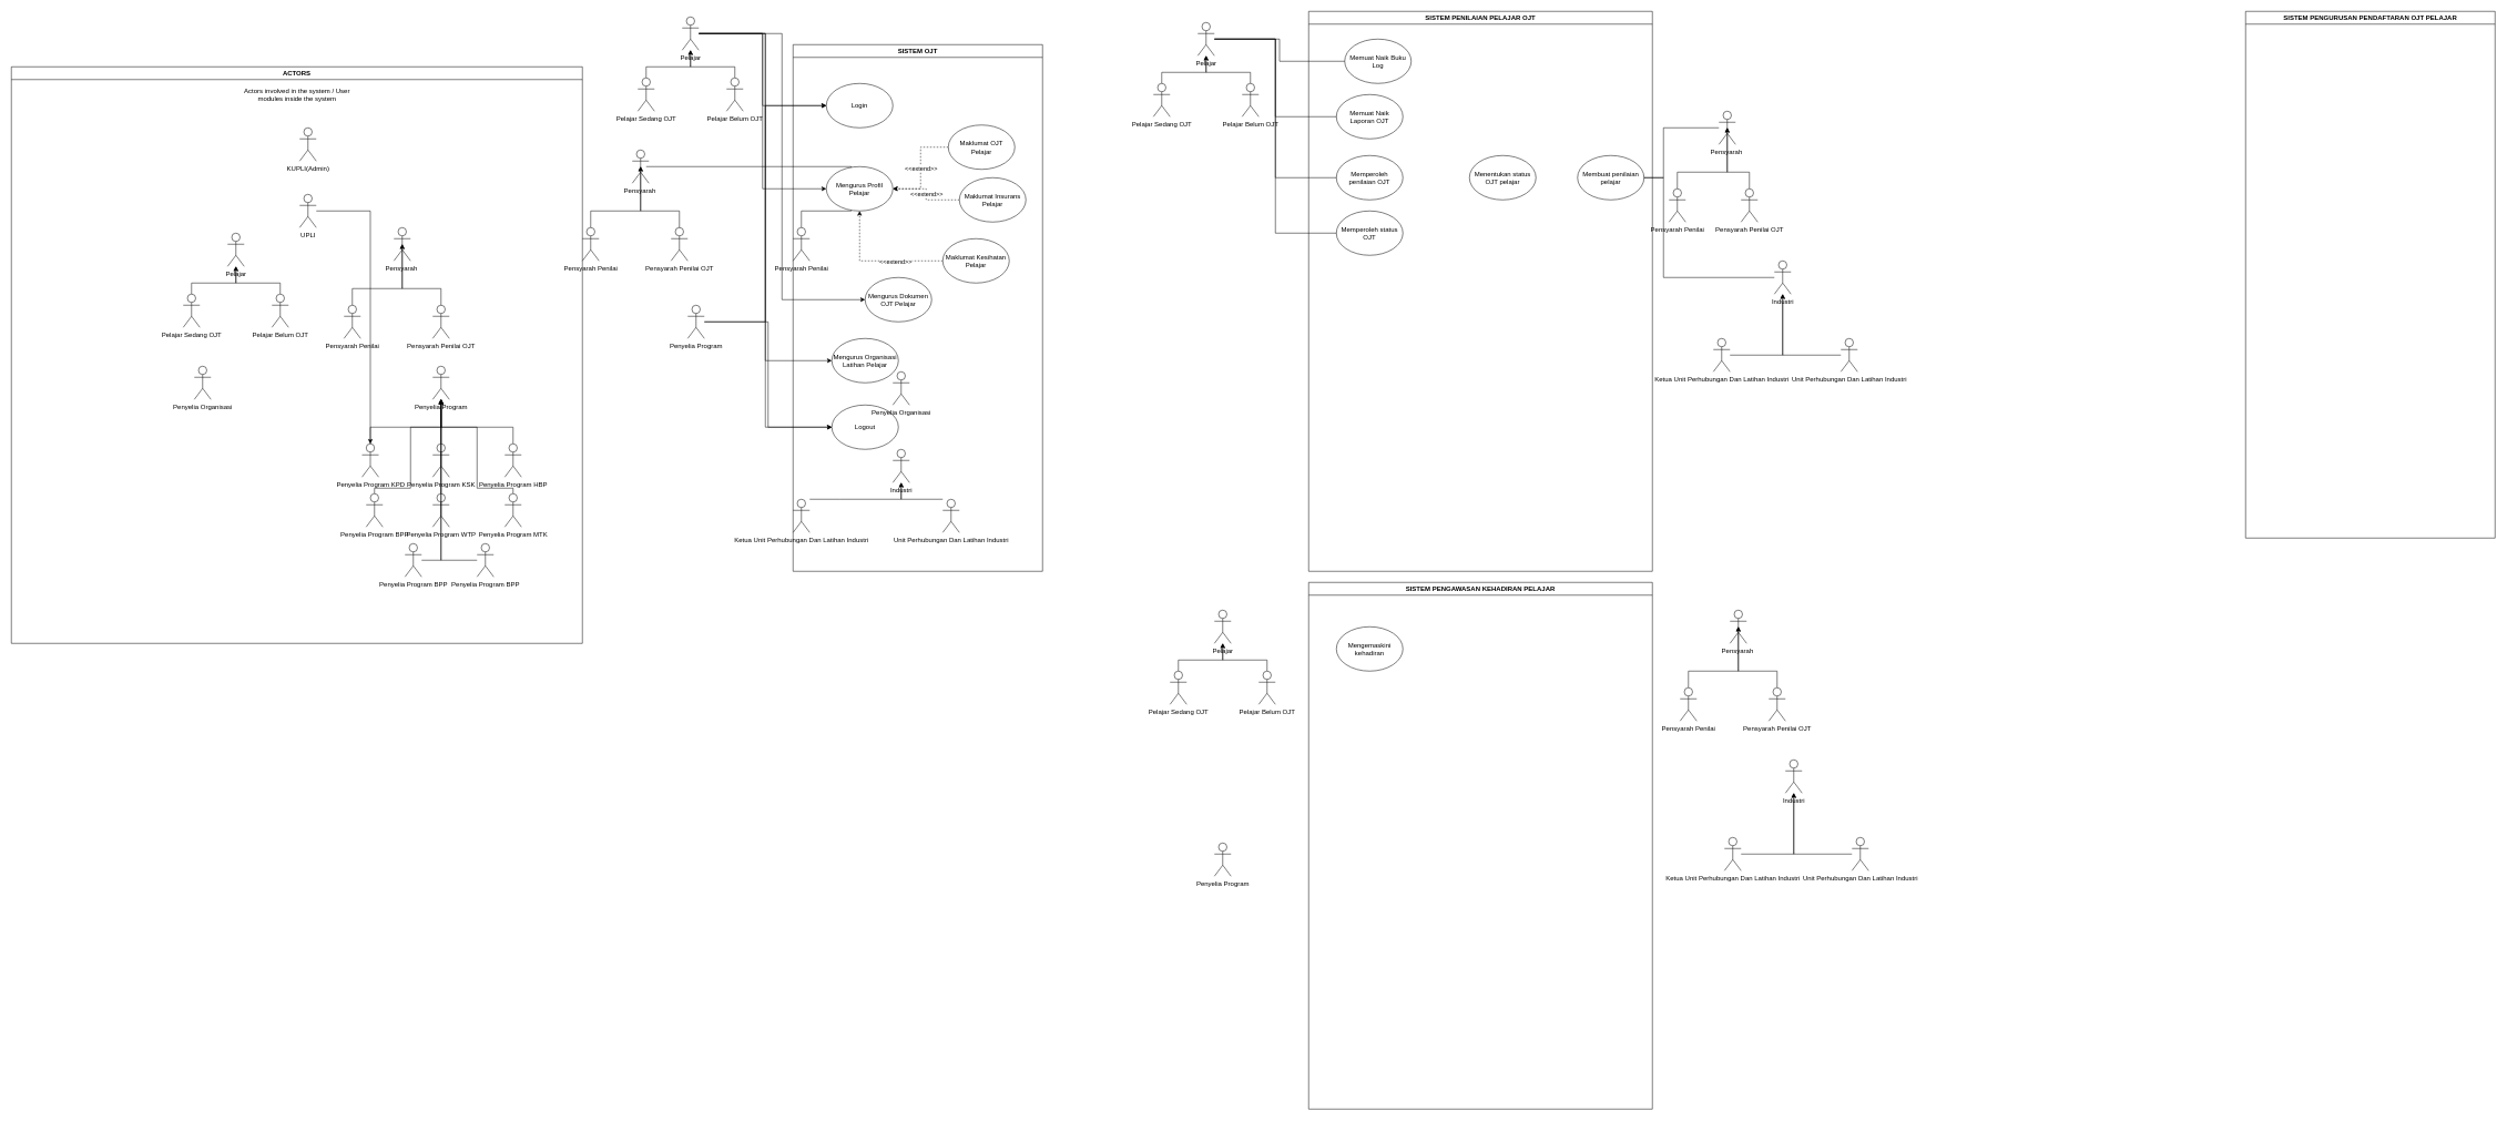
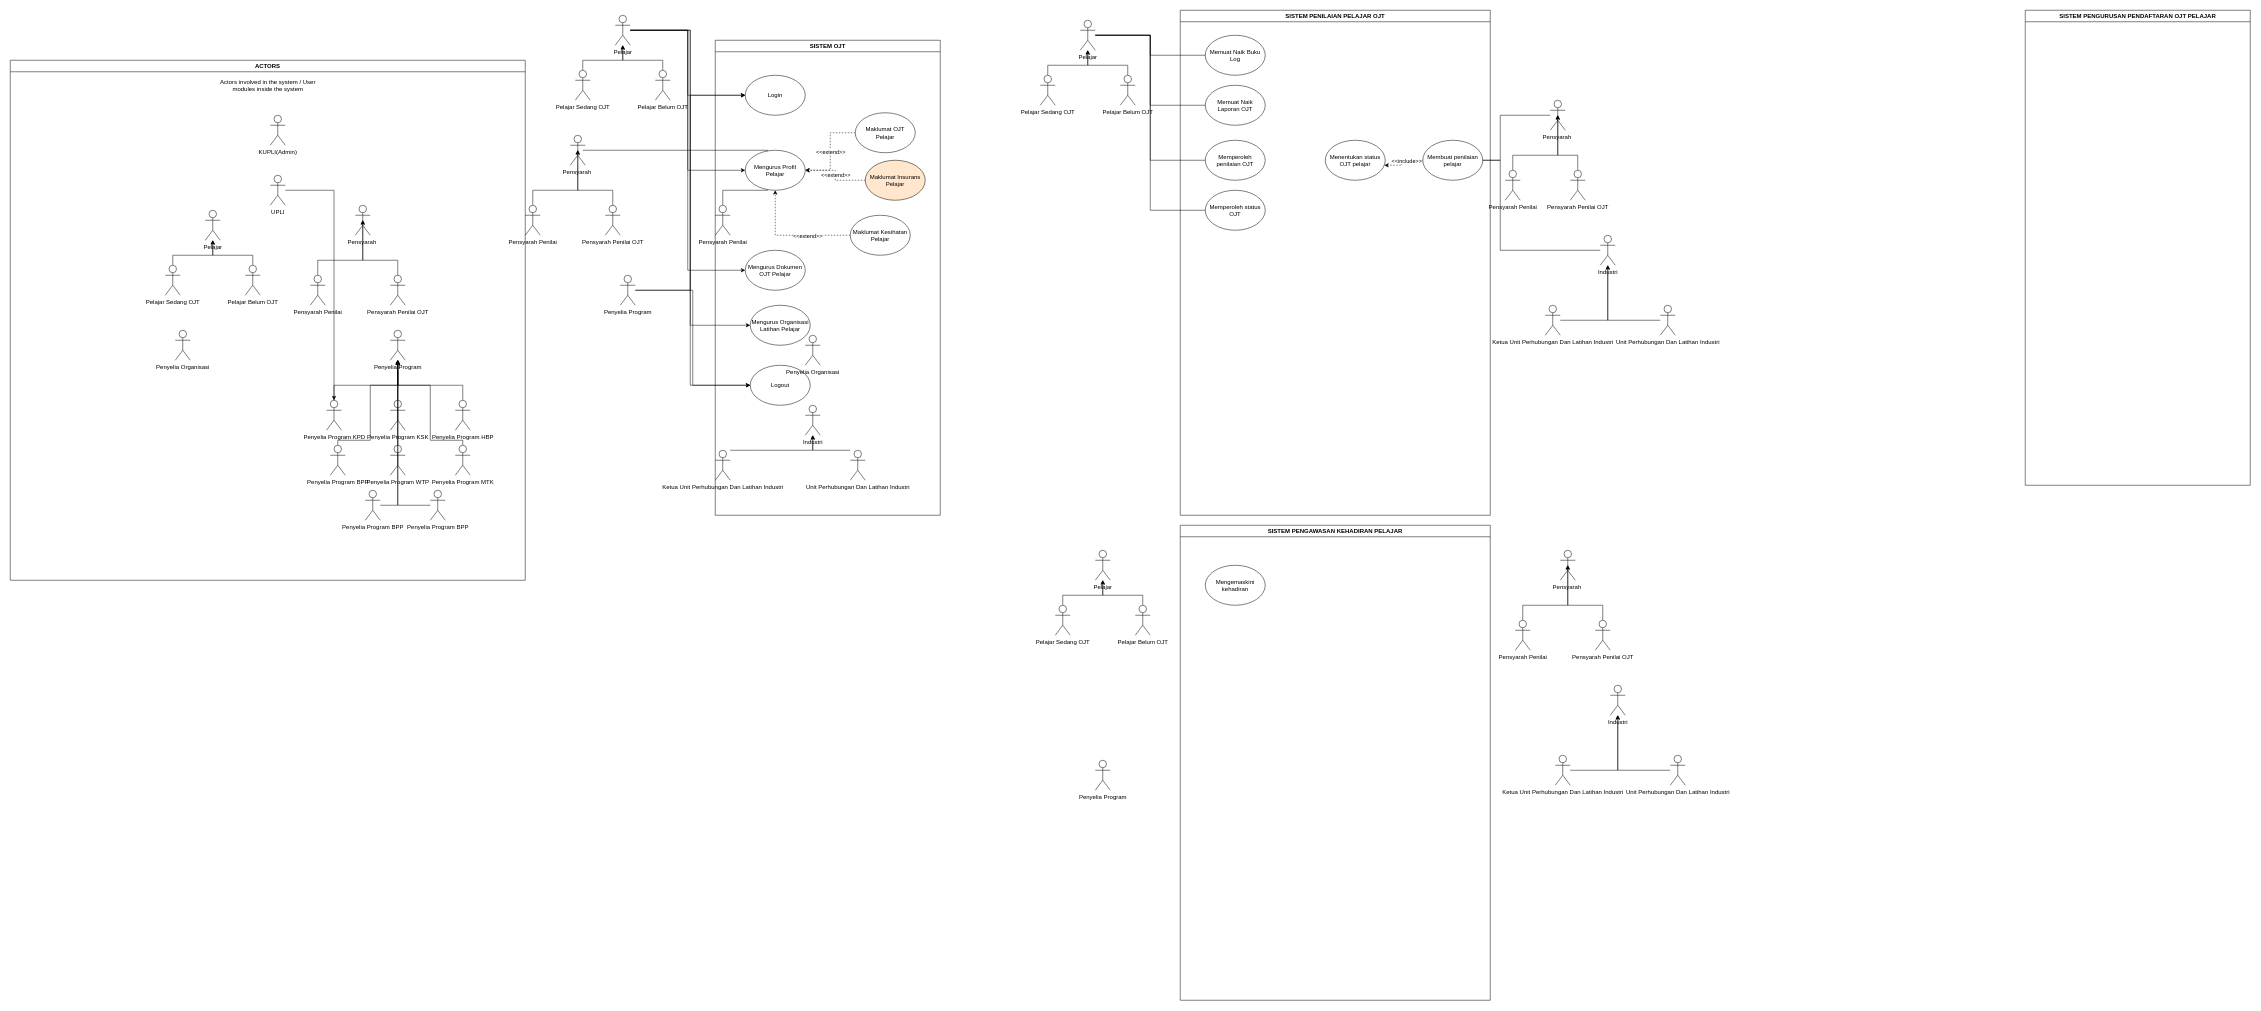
- <mxCell id="37" value="Memuat Naik Buku Log" style="ellipse;whiteSpace=wrap;html=1;" parent="36" vertex="1"><mxGeometry x="65" y="50" width="120" height="80" as="geometry" /></mxCell>
+ <mxCell id="37" value="Memuat Naik Buku Log" style="ellipse;whiteSpace=wrap;html=1;" parent="36" vertex="1"><mxGeometry x="50" y="50" width="120" height="80" as="geometry" /></mxCell>
+ <mxCell id="42" style="edgeStyle=orthogonalEdgeStyle;rounded=0;orthogonalLoop=1;jettySize=auto;html=1;exitX=0;exitY=0.5;exitDx=0;exitDy=0;dashed=1;" parent="36" source="39" target="44" edge="1"><mxGeometry relative="1" as="geometry"><Array as="points"><mxPoint x="443" y="300" /><mxPoint x="443" y="310" /></Array></mxGeometry></mxCell>
+ <mxCell id="43" value="&amp;lt;&amp;lt;include&amp;gt;&amp;gt;" style="edgeLabel;html=1;align=center;verticalAlign=middle;resizable=0;points=[];" parent="42" vertex="1" connectable="0"><mxGeometry x="-0.365" y="-1" relative="1" as="geometry"><mxPoint x="-5" y="1" as="offset" /></mxGeometry></mxCell>
- <mxCell id="29" value="Maklumat Insurans Pelajar" style="ellipse;whiteSpace=wrap;html=1;" parent="1" vertex="1"><mxGeometry x="1730" y="320" width="120" height="80" as="geometry" /></mxCell>
+ <mxCell id="29" value="Maklumat Insurans Pelajar" style="ellipse;whiteSpace=wrap;html=1;fillColor=#ffe6cc;" parent="1" vertex="1"><mxGeometry x="1730" y="320" width="120" height="80" as="geometry" /></mxCell>
- <mxCell id="33" value="Mengurus Dokumen OJT Pelajar" style="ellipse;whiteSpace=wrap;html=1;" parent="31" vertex="1"><mxGeometry x="130" y="420" width="120" height="80" as="geometry" /></mxCell>
+ <mxCell id="33" value="Mengurus Dokumen OJT Pelajar" style="ellipse;whiteSpace=wrap;html=1;" parent="31" vertex="1"><mxGeometry x="60" y="420" width="120" height="80" as="geometry" /></mxCell>
